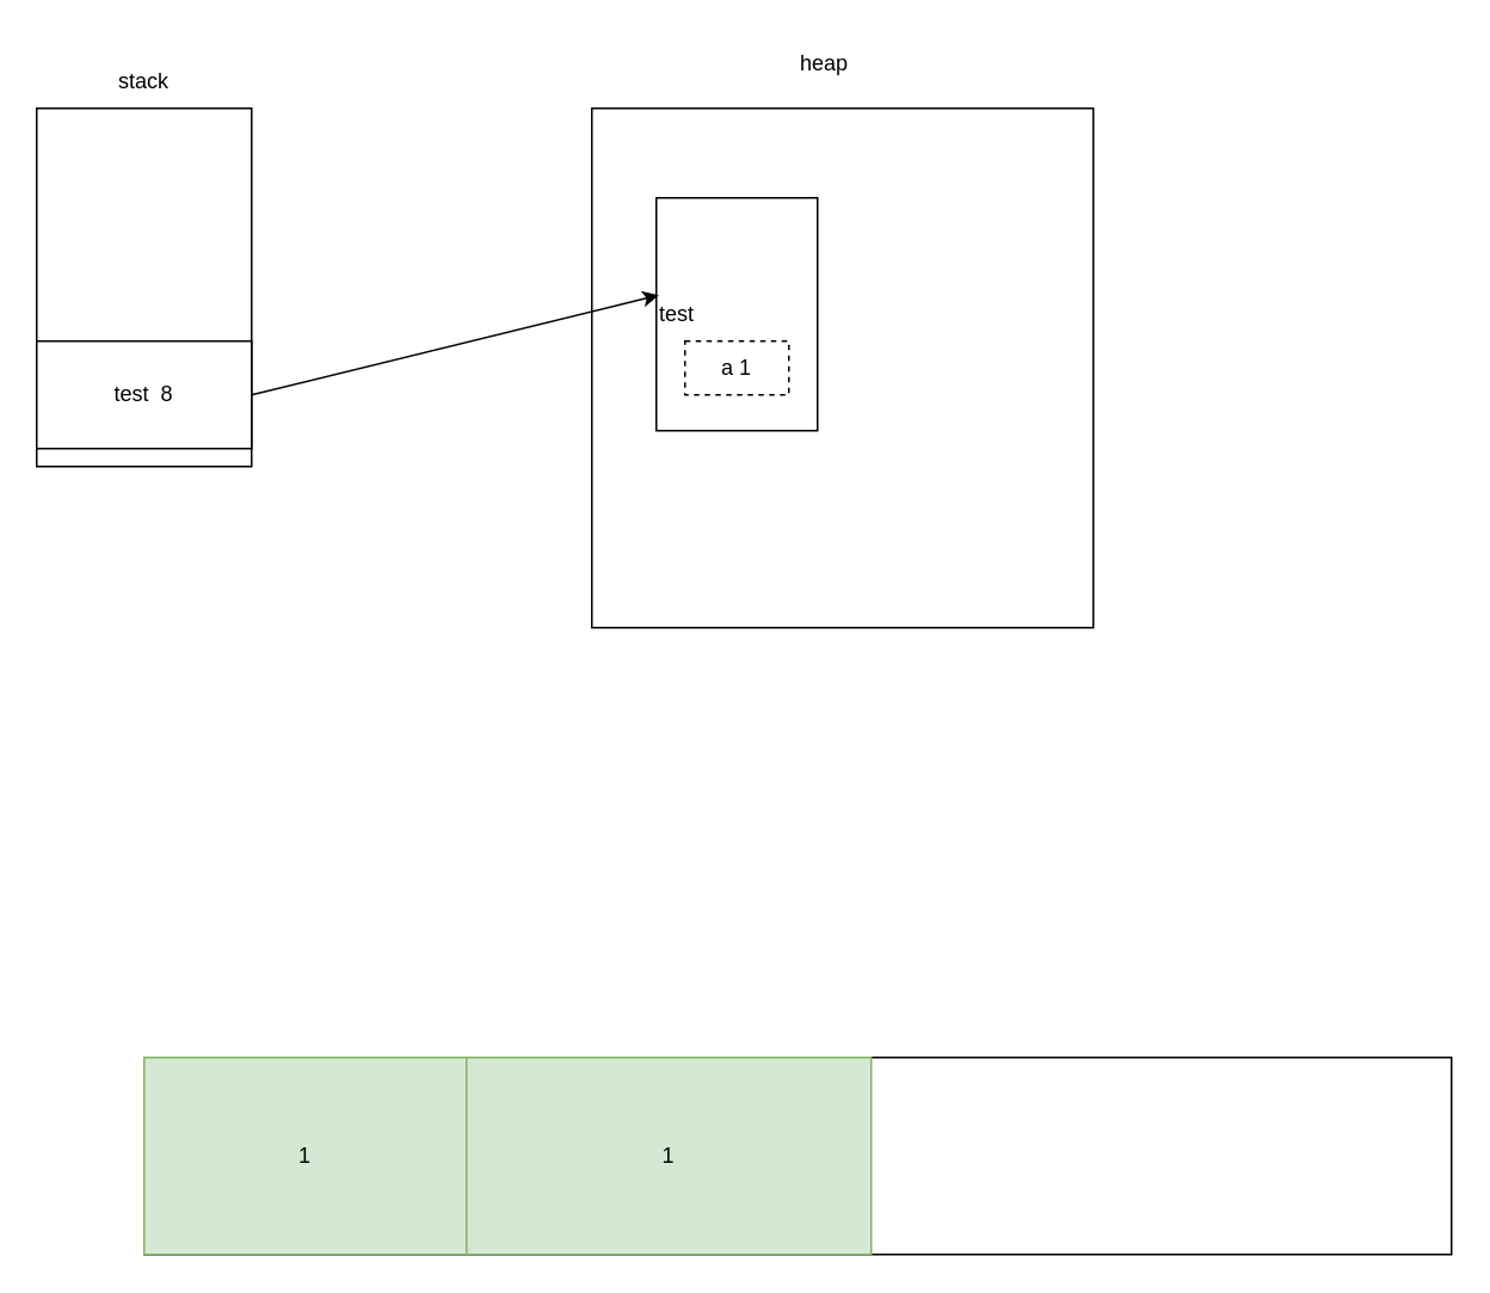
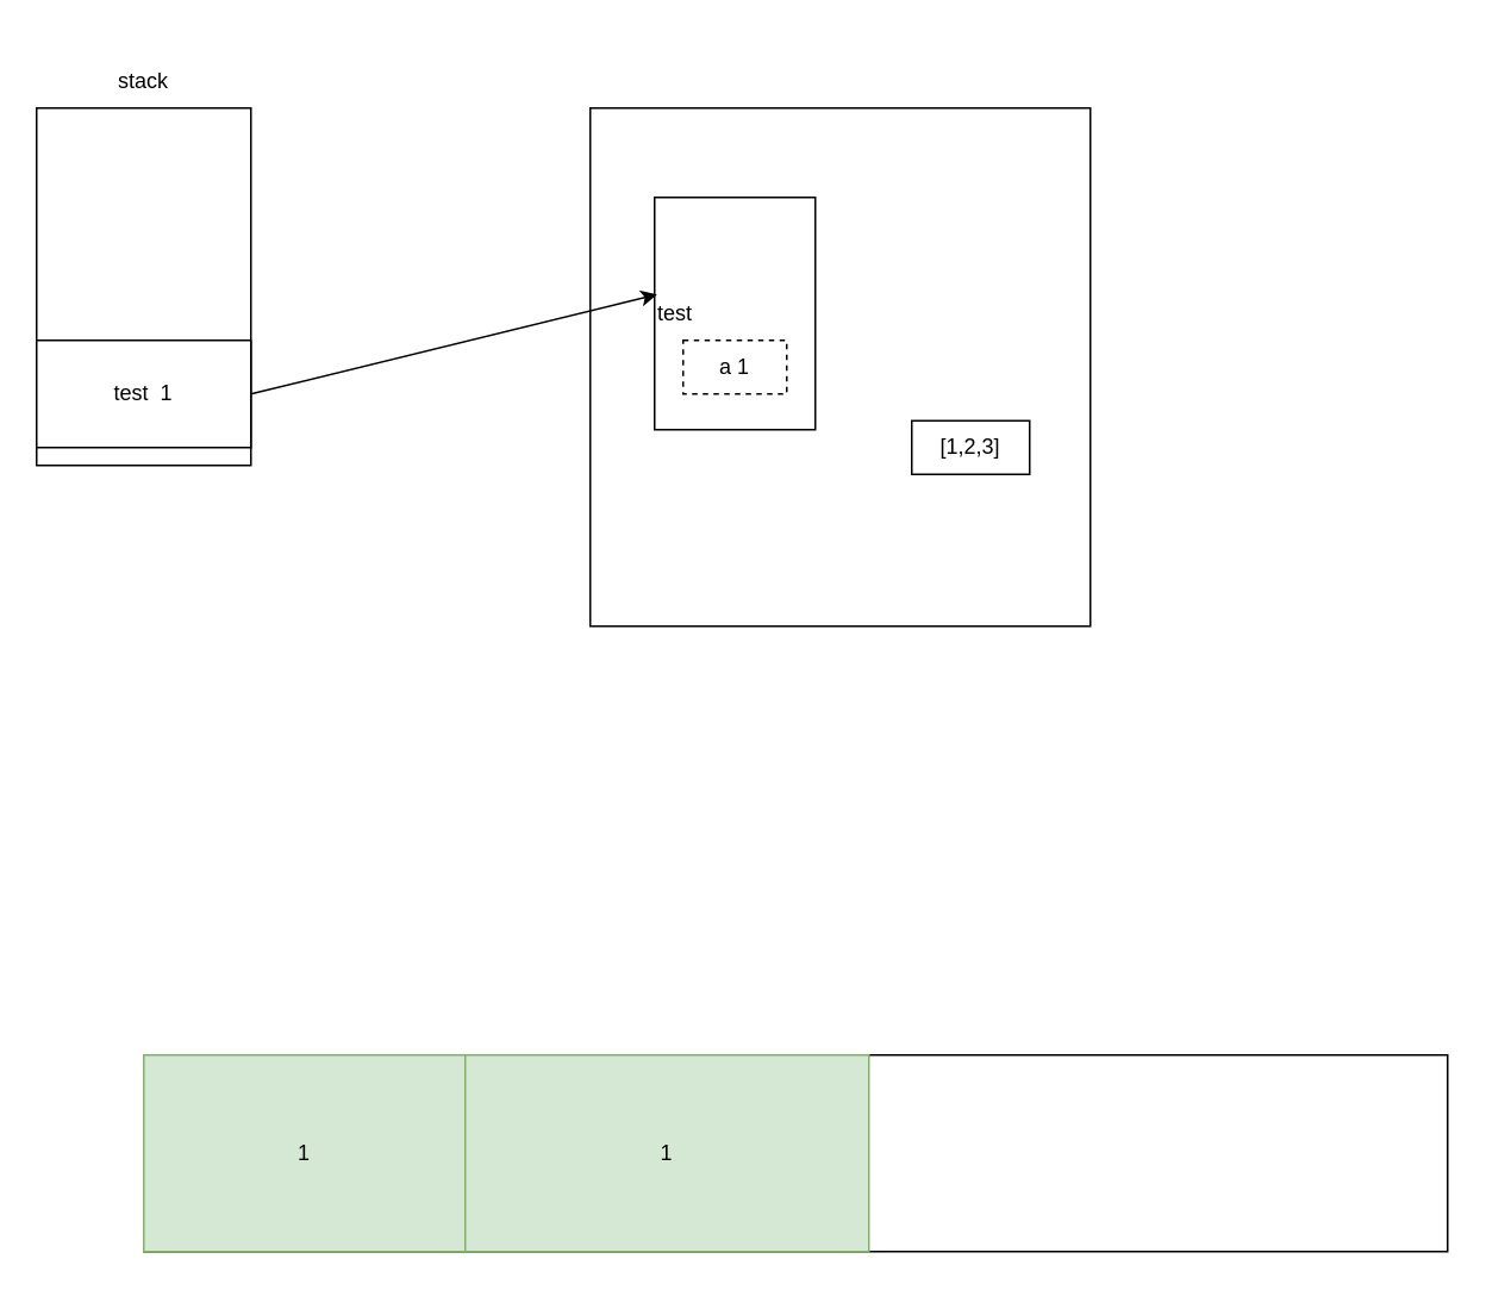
- <mxCell id="7" value="heap" style="text;html=1;align=center;verticalAlign=middle;whiteSpace=wrap;rounded=0;" vertex="1" parent="1"><mxGeometry x="430" y="20" width="60" height="30" as="geometry" /></mxCell>
- <mxCell id="5" value="test&amp;nbsp; 8" style="text;html=1;align=center;verticalAlign=middle;whiteSpace=wrap;rounded=0;" vertex="1" parent="1"><mxGeometry x="50" y="205" width="60" height="30" as="geometry" /></mxCell>
+ <mxCell id="5" value="test&amp;nbsp; 1" style="text;html=1;align=center;verticalAlign=middle;whiteSpace=wrap;rounded=0;" vertex="1" parent="1"><mxGeometry x="50" y="205" width="60" height="30" as="geometry" /></mxCell>
+ <mxCell id="11" value="[1,2,3]" style="rounded=0;whiteSpace=wrap;html=1;" vertex="1" parent="1"><mxGeometry x="510" y="235" width="66" height="30" as="geometry" /></mxCell>
